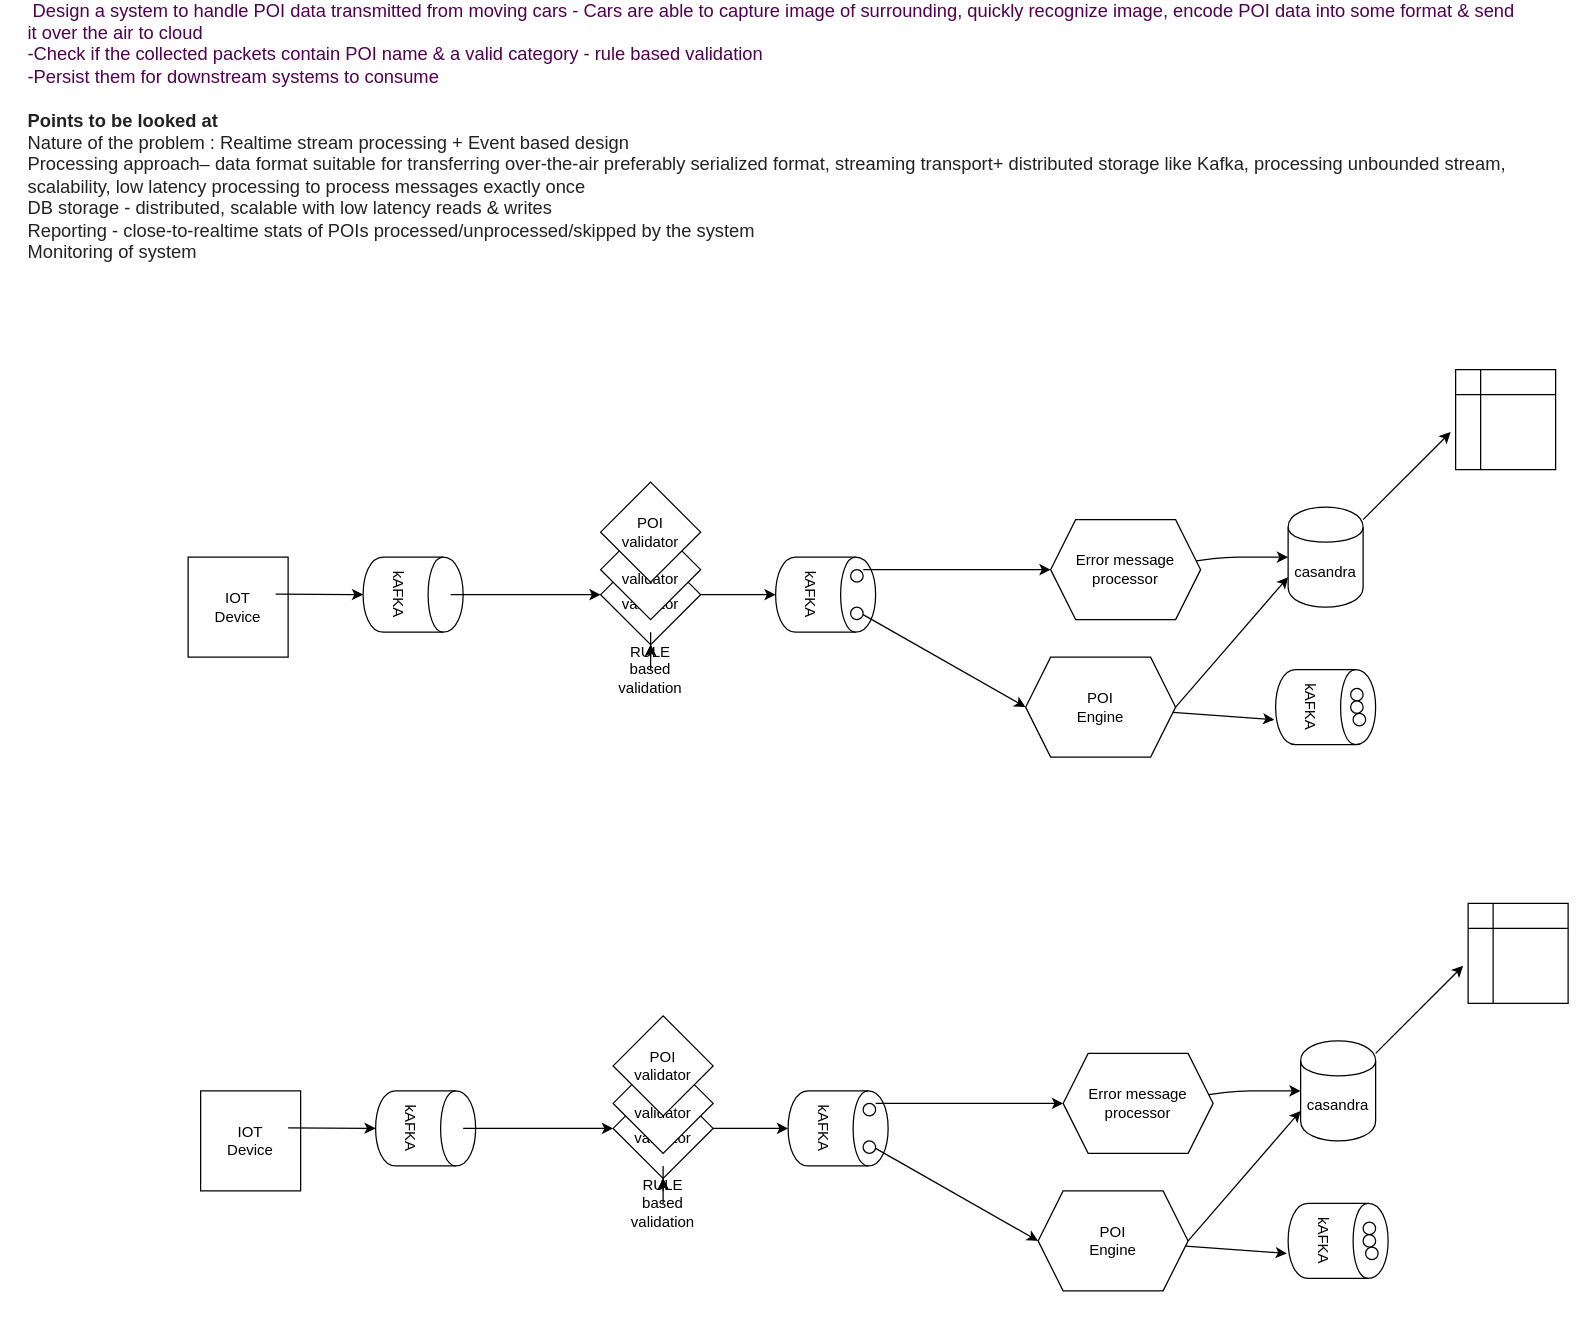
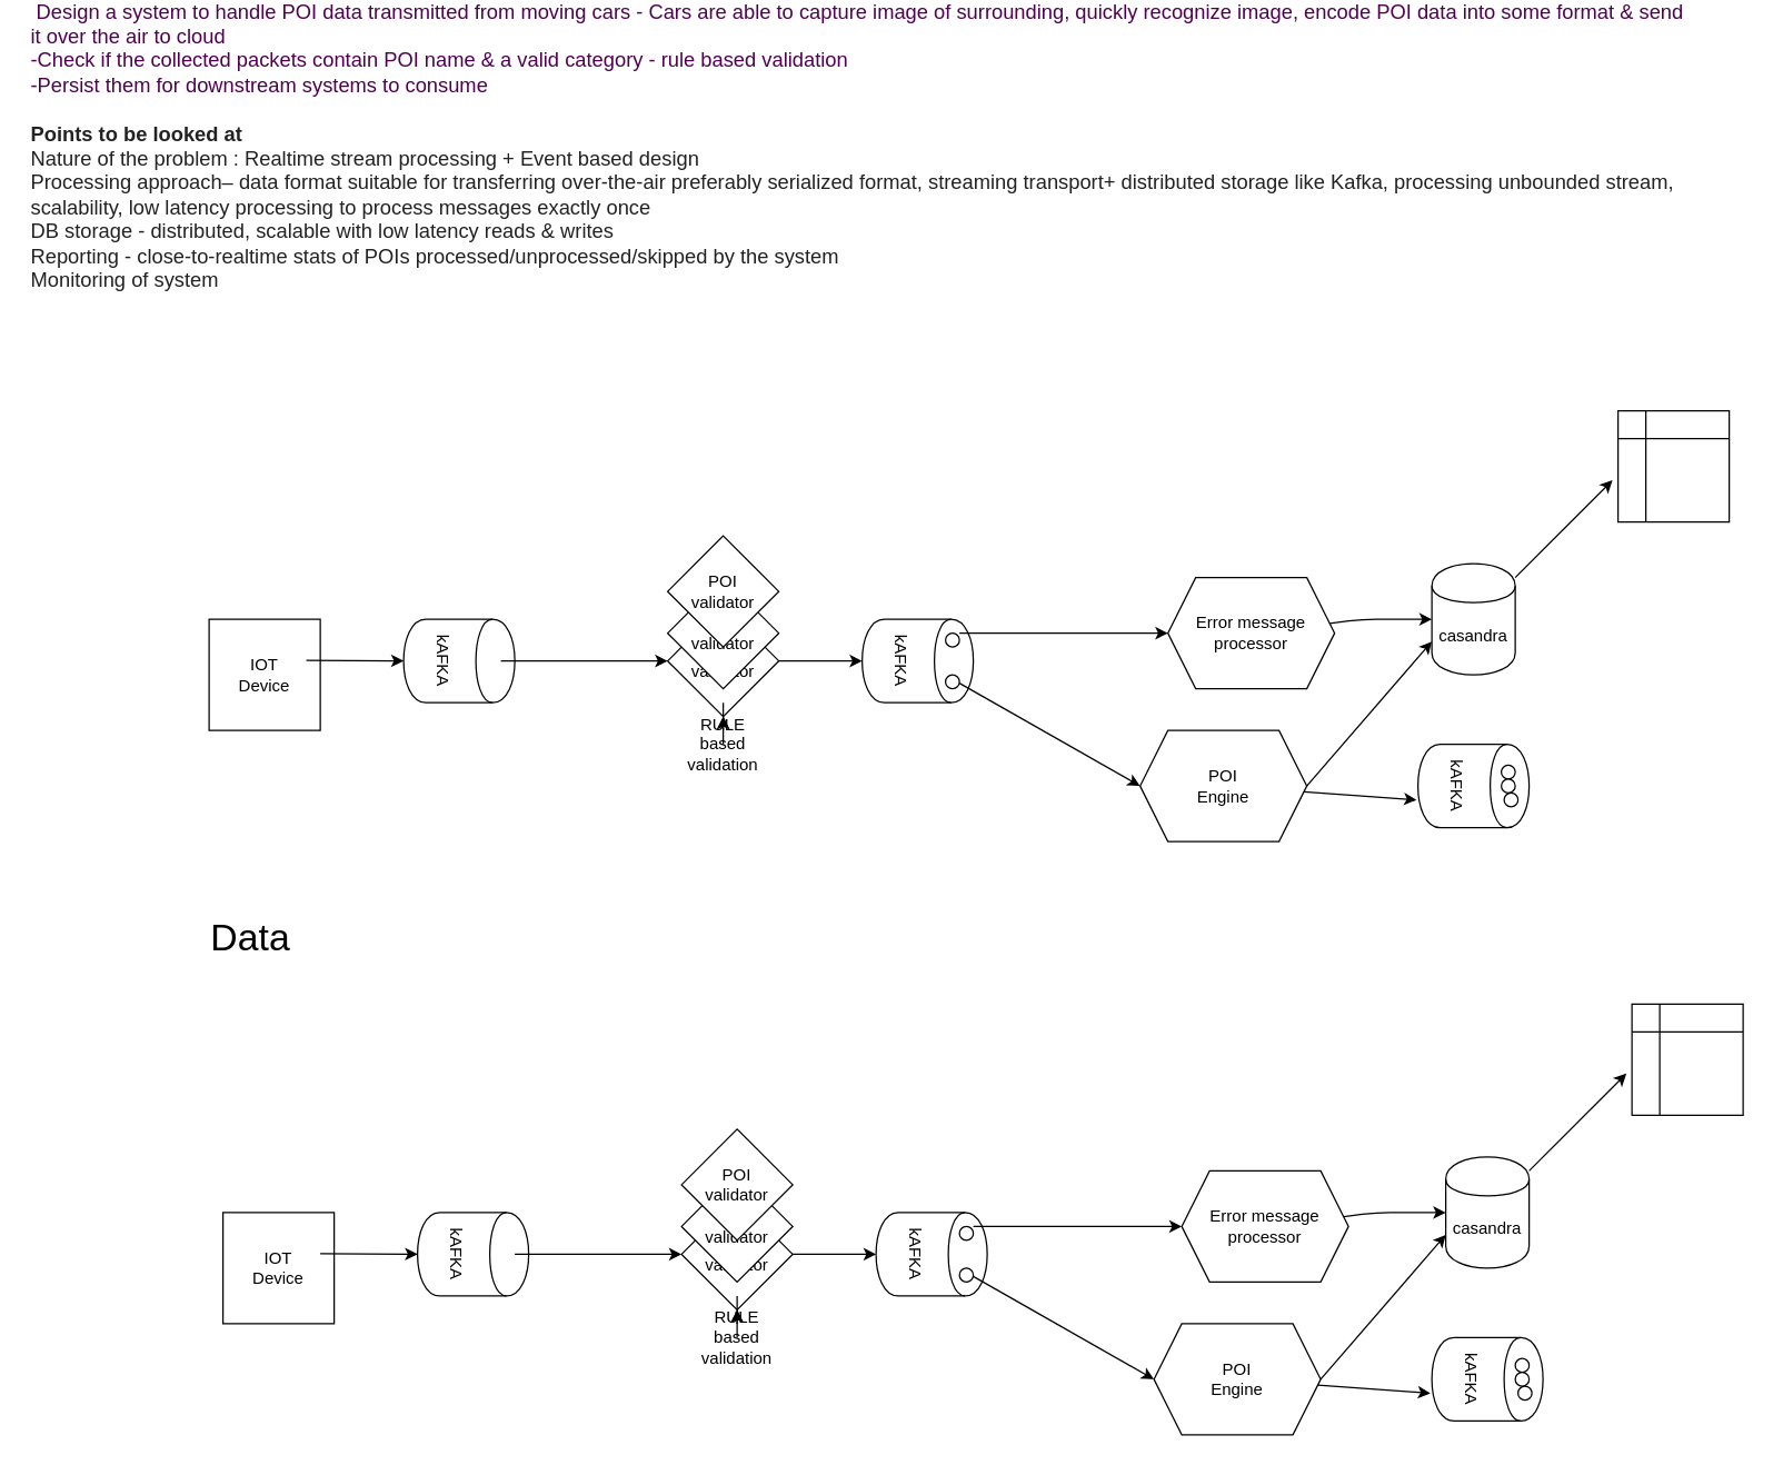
+ <mxCell id="59" value="&lt;font style=&quot;font-size: 27px&quot;&gt;Data&lt;/font&gt;" style="text;html=1;strokeColor=none;fillColor=none;align=center;verticalAlign=middle;whiteSpace=wrap;rounded=0;" vertex="1" parent="1"><mxGeometry x="160" y="640" width="40" height="20" as="geometry" /></mxCell>
